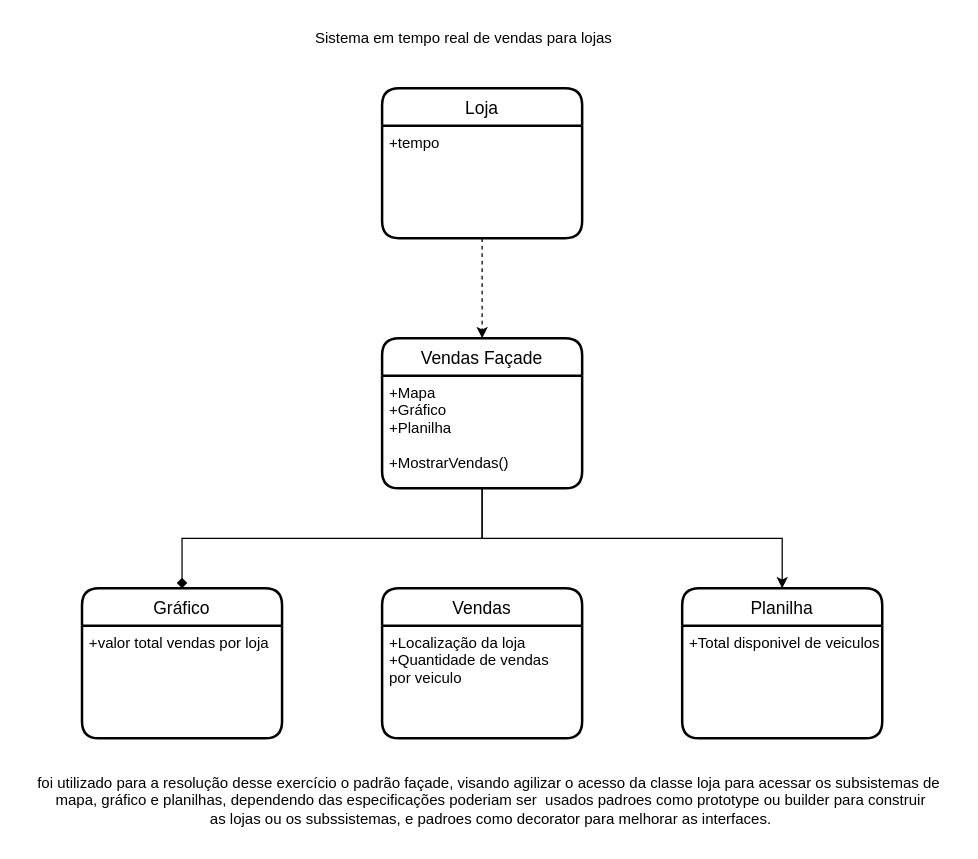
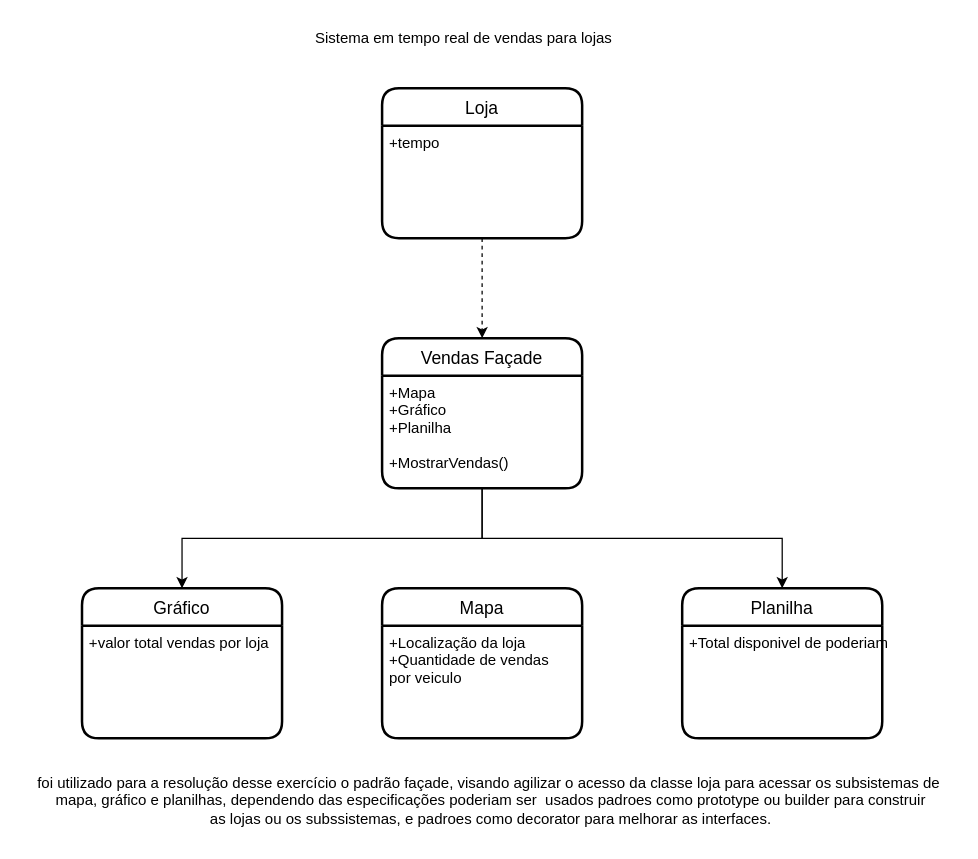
- <mxCell id="7" value="" style="edgeStyle=orthogonalEdgeStyle;rounded=0;orthogonalLoop=1;jettySize=auto;html=1;exitX=0.5;exitY=1;exitDx=0;exitDy=0;endArrow=diamond;" edge="1" parent="1" source="6" target="11"><mxGeometry relative="1" as="geometry" /></mxCell>
+ <mxCell id="7" value="" style="edgeStyle=orthogonalEdgeStyle;rounded=0;orthogonalLoop=1;jettySize=auto;html=1;exitX=0.5;exitY=1;exitDx=0;exitDy=0;" edge="1" parent="1" source="6" target="11"><mxGeometry relative="1" as="geometry" /></mxCell>
- <mxCell id="9" value="Vendas" style="swimlane;childLayout=stackLayout;horizontal=1;startSize=30;horizontalStack=0;rounded=1;fontSize=14;fontStyle=0;strokeWidth=2;resizeParent=0;resizeLast=1;shadow=0;dashed=0;align=center;" vertex="1" parent="1"><mxGeometry x="305" y="470" width="160" height="120" as="geometry" /></mxCell>
+ <mxCell id="9" value="Mapa" style="swimlane;childLayout=stackLayout;horizontal=1;startSize=30;horizontalStack=0;rounded=1;fontSize=14;fontStyle=0;strokeWidth=2;resizeParent=0;resizeLast=1;shadow=0;dashed=0;align=center;" vertex="1" parent="1"><mxGeometry x="305" y="470" width="160" height="120" as="geometry" /></mxCell>
- <mxCell id="14" value="+Total disponivel de veiculos" style="align=left;strokeColor=none;fillColor=none;spacingLeft=4;fontSize=12;verticalAlign=top;resizable=0;rotatable=0;part=1;" vertex="1" parent="13"><mxGeometry y="30" width="160" height="90" as="geometry" /></mxCell>
+ <mxCell id="14" value="+Total disponivel de poderiam" style="align=left;strokeColor=none;fillColor=none;spacingLeft=4;fontSize=12;verticalAlign=top;resizable=0;rotatable=0;part=1;" vertex="1" parent="13"><mxGeometry y="30" width="160" height="90" as="geometry" /></mxCell>
